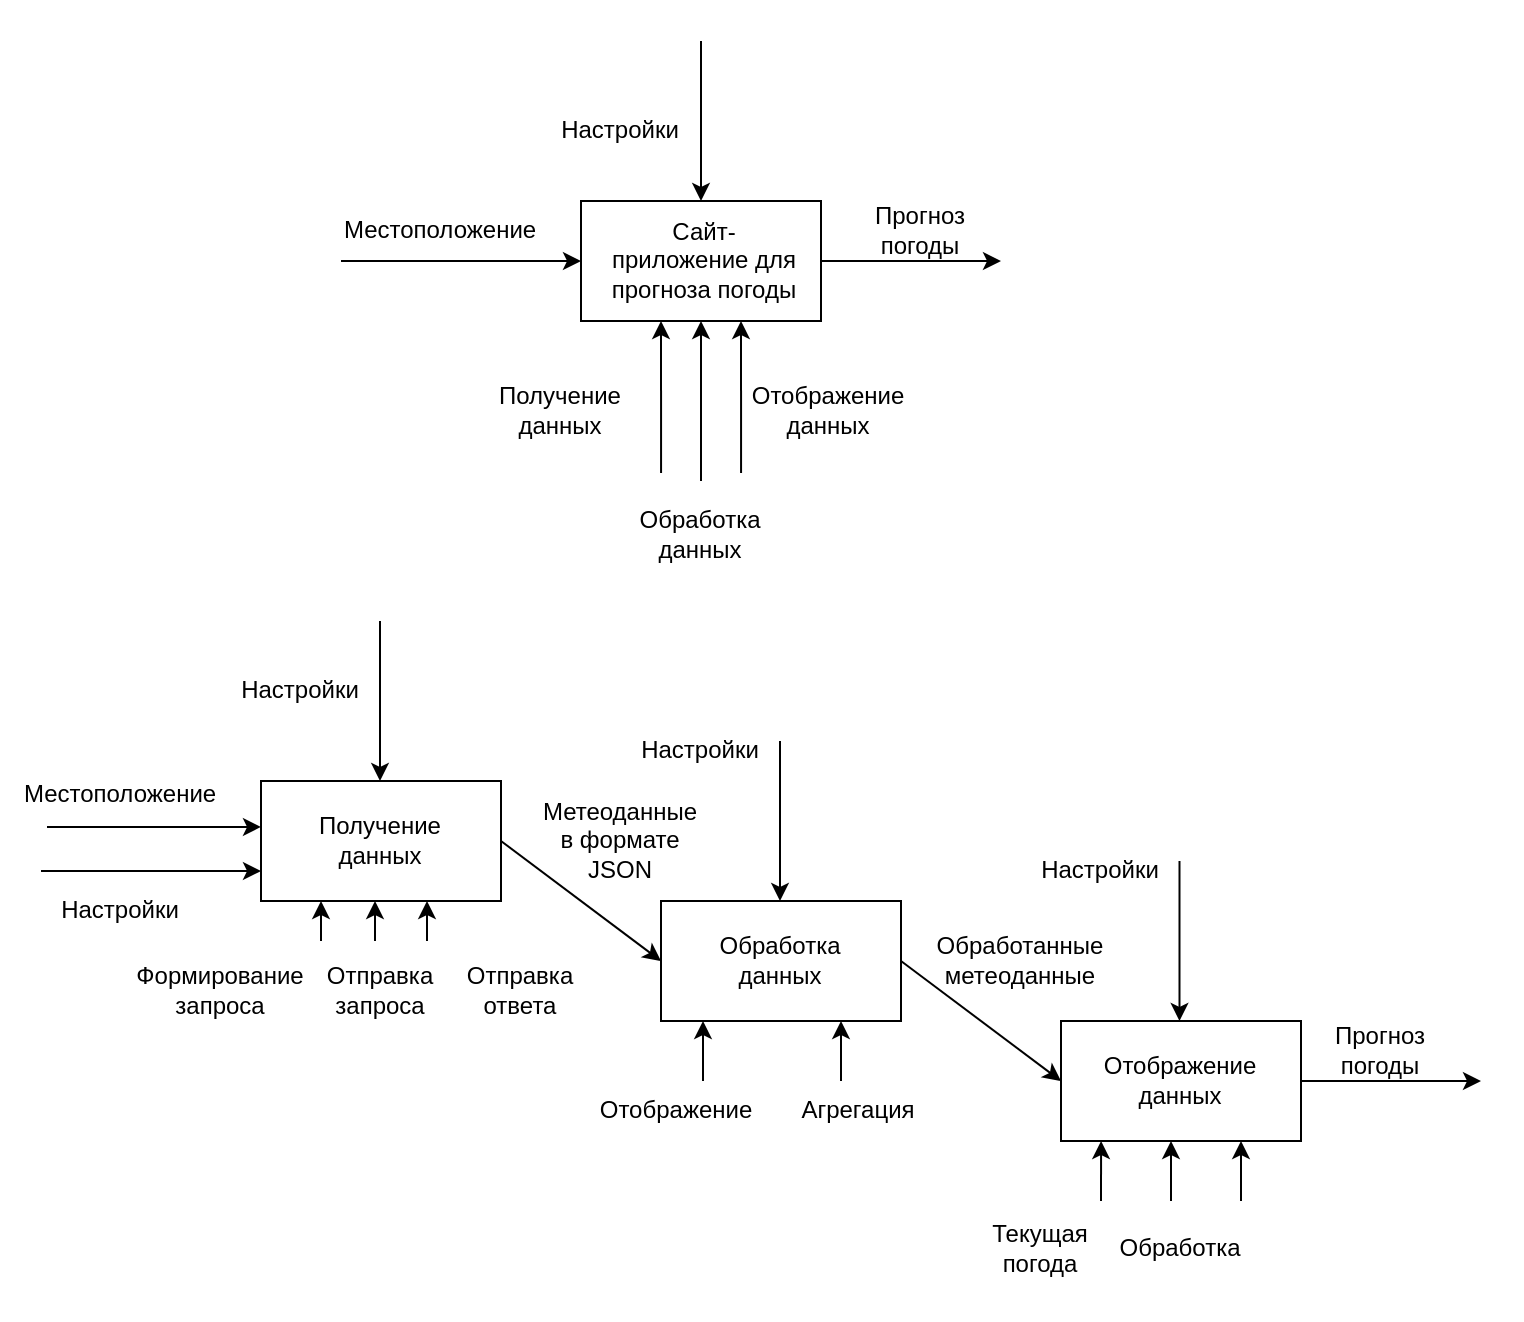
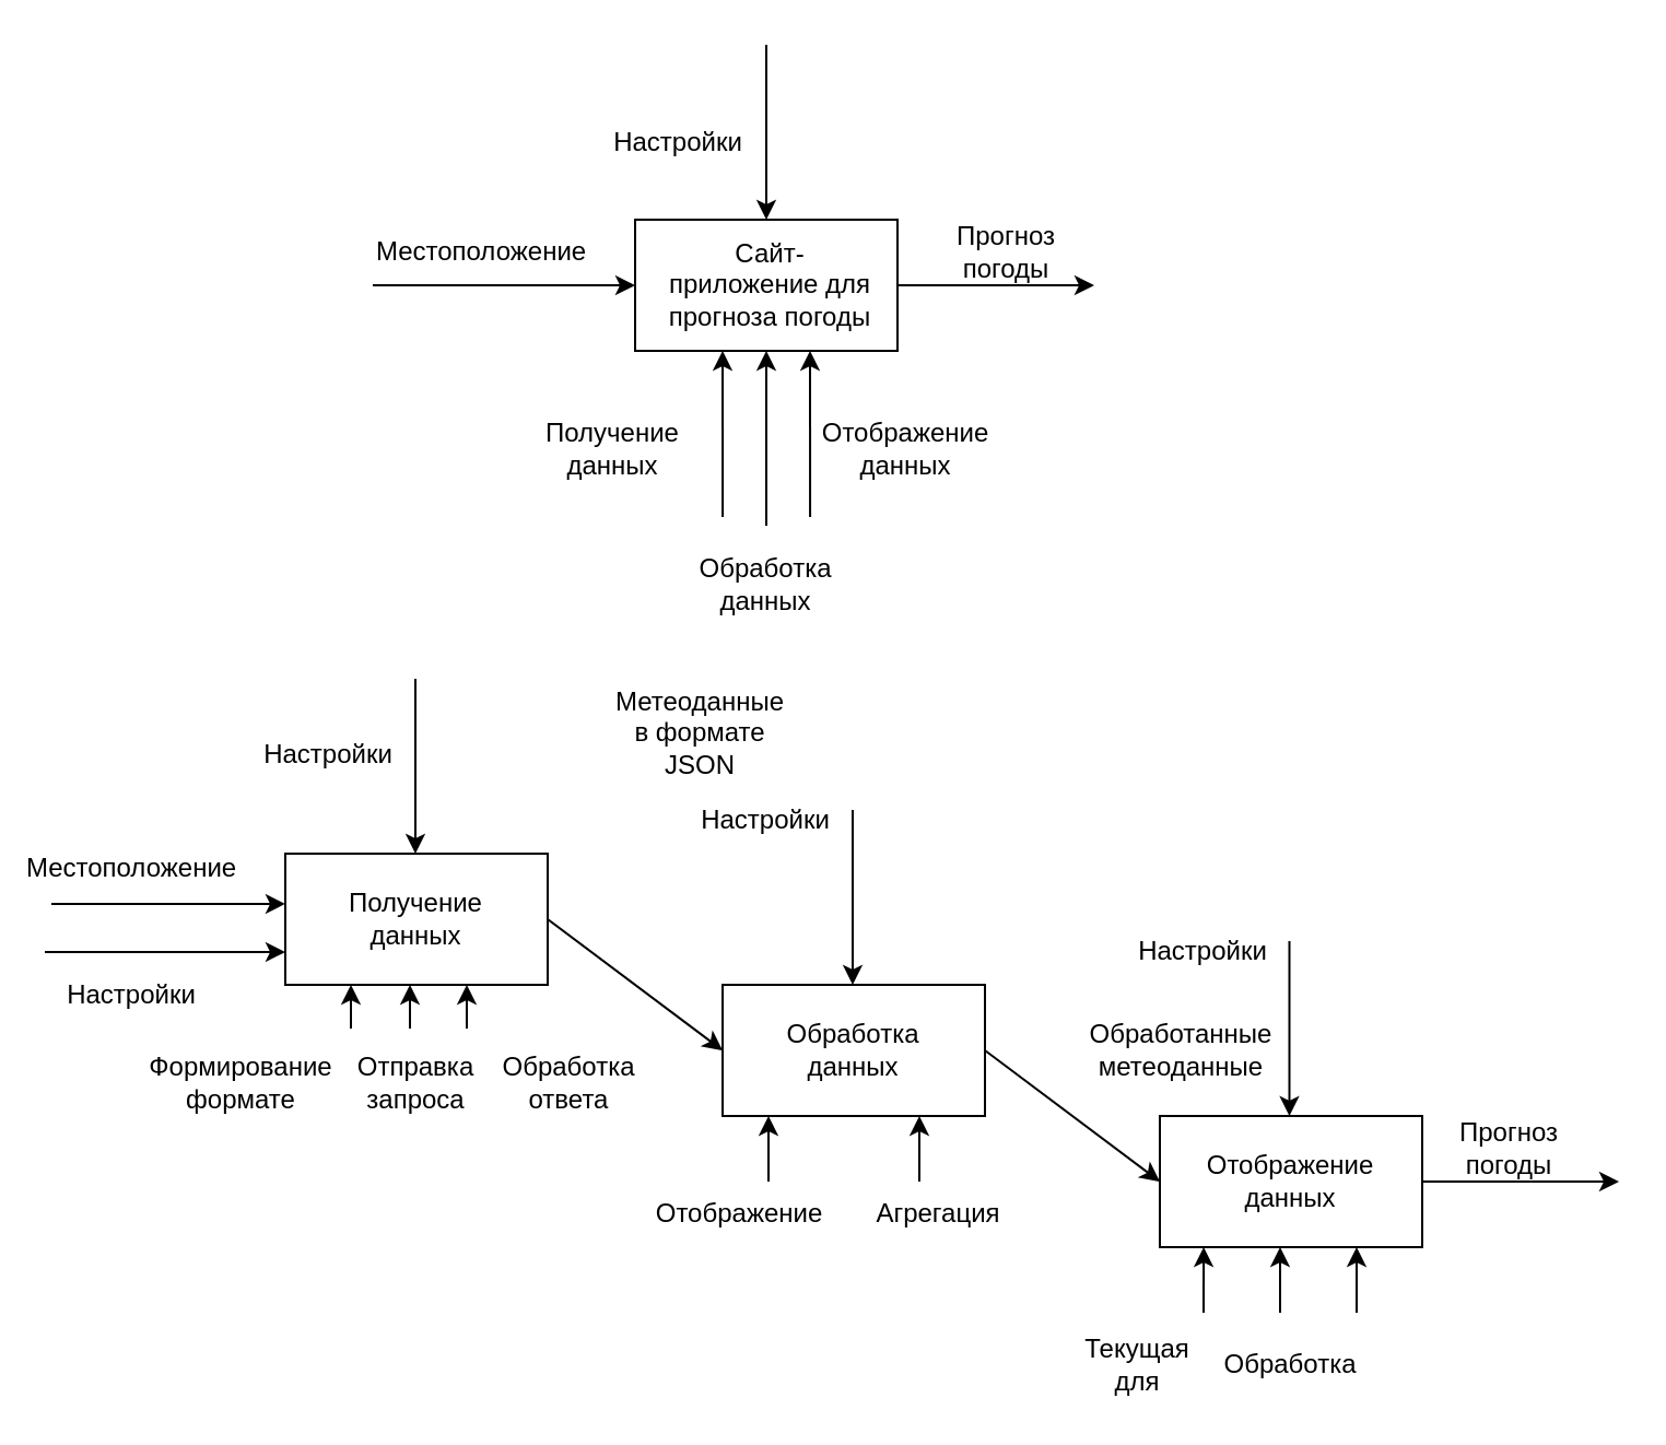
- <mxCell id="52" value="Метеоданные в формате JSON" style="text;html=1;strokeColor=none;fillColor=none;align=center;verticalAlign=middle;whiteSpace=wrap;rounded=0;" vertex="1" parent="1"><mxGeometry x="280" y="405" width="60" height="30" as="geometry" /></mxCell>
+ <mxCell id="52" value="Метеоданные в формате JSON" style="text;html=1;strokeColor=none;fillColor=none;align=center;verticalAlign=middle;whiteSpace=wrap;rounded=0;" vertex="1" parent="1"><mxGeometry x="290" y="320" width="60" height="30" as="geometry" /></mxCell>
- <mxCell id="51" value="Обработанные метеоданные" style="text;html=1;strokeColor=none;fillColor=none;align=center;verticalAlign=middle;whiteSpace=wrap;rounded=0;" vertex="1" parent="1"><mxGeometry x="480" y="465" width="60" height="30" as="geometry" /></mxCell>
+ <mxCell id="51" value="Обработанные метеоданные" style="text;html=1;strokeColor=none;fillColor=none;align=center;verticalAlign=middle;whiteSpace=wrap;rounded=0;" vertex="1" parent="1"><mxGeometry x="510" y="465" width="60" height="30" as="geometry" /></mxCell>
- <mxCell id="35" value="Формирование запроса" style="text;html=1;strokeColor=none;fillColor=none;align=center;verticalAlign=middle;whiteSpace=wrap;rounded=0;" parent="1" vertex="1"><mxGeometry x="80" y="480" width="60" height="30" as="geometry" /></mxCell>
+ <mxCell id="35" value="Формирование формате" style="text;html=1;strokeColor=none;fillColor=none;align=center;verticalAlign=middle;whiteSpace=wrap;rounded=0;" parent="1" vertex="1"><mxGeometry x="80" y="480" width="60" height="30" as="geometry" /></mxCell>
- <mxCell id="48" value="Отправка ответа" style="text;html=1;strokeColor=none;fillColor=none;align=center;verticalAlign=middle;whiteSpace=wrap;rounded=0;" vertex="1" parent="1"><mxGeometry x="230" y="480" width="60" height="30" as="geometry" /></mxCell>
+ <mxCell id="48" value="Обработка ответа" style="text;html=1;strokeColor=none;fillColor=none;align=center;verticalAlign=middle;whiteSpace=wrap;rounded=0;" vertex="1" parent="1"><mxGeometry x="230" y="480" width="60" height="30" as="geometry" /></mxCell>
- <mxCell id="39" value="Текущая погода" style="text;html=1;strokeColor=none;fillColor=none;align=center;verticalAlign=middle;whiteSpace=wrap;rounded=0;" parent="1" vertex="1"><mxGeometry x="490" y="609" width="60" height="30" as="geometry" /></mxCell>
+ <mxCell id="39" value="Текущая для" style="text;html=1;strokeColor=none;fillColor=none;align=center;verticalAlign=middle;whiteSpace=wrap;rounded=0;" parent="1" vertex="1"><mxGeometry x="490" y="609" width="60" height="30" as="geometry" /></mxCell>
